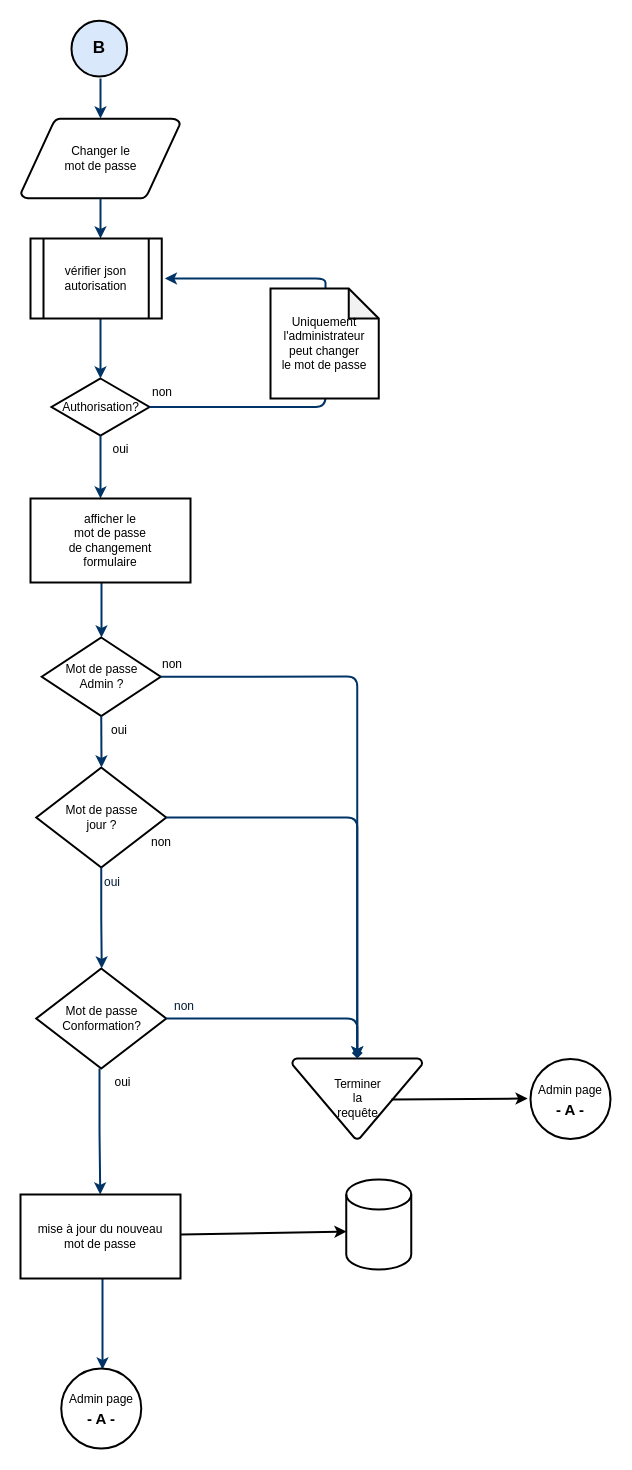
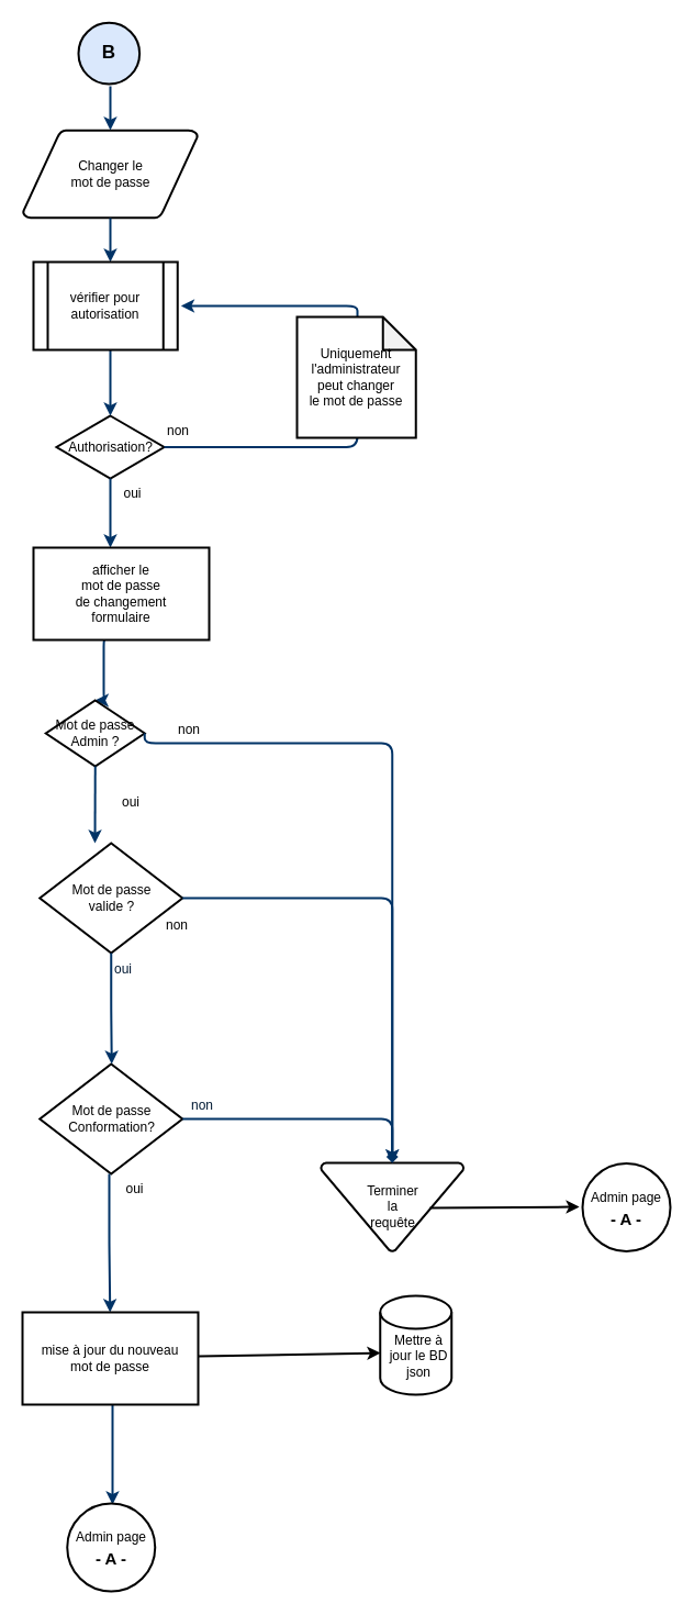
- <mxCell id="33" value="&lt;div style=&quot;&quot;&gt;vérifier json&lt;/div&gt;&lt;div style=&quot;&quot;&gt;autorisation&lt;/div&gt;" style="shape=process;whiteSpace=wrap;html=1;backgroundOutline=1;strokeWidth=2;" vertex="1" parent="1"><mxGeometry x="30" y="238" width="131.25" height="80" as="geometry" /></mxCell>
+ <mxCell id="33" value="&lt;div style=&quot;&quot;&gt;vérifier pour&lt;/div&gt;&lt;div style=&quot;&quot;&gt;autorisation&lt;/div&gt;" style="shape=process;whiteSpace=wrap;html=1;backgroundOutline=1;strokeWidth=2;" vertex="1" parent="1"><mxGeometry x="30" y="238" width="131.25" height="80" as="geometry" /></mxCell>
- <mxCell id="12" value="Mot de passe &lt;br&gt;Admin ?" style="shape=mxgraph.flowchart.decision;strokeWidth=2;gradientColor=none;gradientDirection=north;fontStyle=0;html=1;" parent="1" vertex="1"><mxGeometry x="41.25" y="637" width="119" height="78.5" as="geometry" /></mxCell>
+ <mxCell id="12" value="Mot de passe &lt;br&gt;Admin ?" style="shape=mxgraph.flowchart.decision;strokeWidth=2;gradientColor=none;gradientDirection=north;fontStyle=0;html=1;" parent="1" vertex="1"><mxGeometry x="41.25" y="637" width="90" height="60" as="geometry" /></mxCell>
- <mxCell id="14" value="Mot de passe &lt;br&gt;jour ?" style="shape=mxgraph.flowchart.decision;strokeWidth=2;gradientColor=none;gradientDirection=north;fontStyle=0;html=1;" parent="1" vertex="1"><mxGeometry x="35.75" y="767" width="130" height="100" as="geometry" /></mxCell>
+ <mxCell id="14" value="Mot de passe &lt;br&gt;valide ?" style="shape=mxgraph.flowchart.decision;strokeWidth=2;gradientColor=none;gradientDirection=north;fontStyle=0;html=1;" parent="1" vertex="1"><mxGeometry x="35.75" y="767" width="130" height="100" as="geometry" /></mxCell>
+ <mxCell id="26" value="Mettre à jour le BD json" style="text;html=1;strokeColor=none;fillColor=none;align=center;verticalAlign=middle;whiteSpace=wrap;rounded=0;strokeWidth=2;" parent="1" vertex="1"><mxGeometry x="350.75" y="1219" width="60" height="30" as="geometry" /></mxCell>
